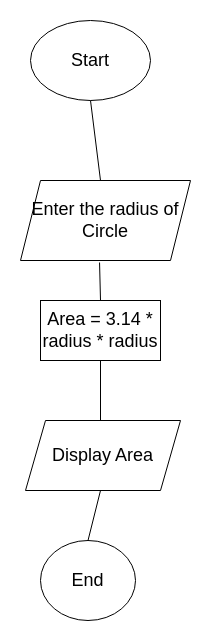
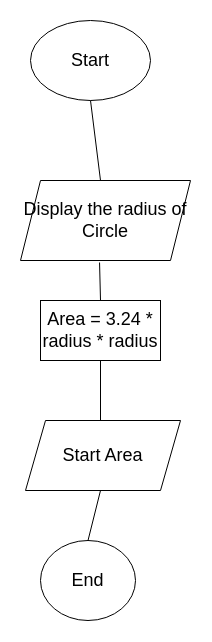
- <mxCell id="4" value="Enter the radius of Circle" style="shape=parallelogram;perimeter=parallelogramPerimeter;whiteSpace=wrap;html=1;fixedSize=1;fontSize=18;" vertex="1" parent="1"><mxGeometry x="20" y="180" width="170" height="80" as="geometry" /></mxCell>
+ <mxCell id="4" value="Display the radius of Circle" style="shape=parallelogram;perimeter=parallelogramPerimeter;whiteSpace=wrap;html=1;fixedSize=1;fontSize=18;" vertex="1" parent="1"><mxGeometry x="20" y="180" width="170" height="80" as="geometry" /></mxCell>
- <mxCell id="5" value="Area = 3.14 * radius * radius" style="rounded=0;whiteSpace=wrap;html=1;fontSize=18;" vertex="1" parent="1"><mxGeometry x="40" y="300" width="120" height="60" as="geometry" /></mxCell>
+ <mxCell id="5" value="Area = 3.24 * radius * radius" style="rounded=0;whiteSpace=wrap;html=1;fontSize=18;" vertex="1" parent="1"><mxGeometry x="40" y="300" width="120" height="60" as="geometry" /></mxCell>
- <mxCell id="7" value="Display Area" style="shape=parallelogram;perimeter=parallelogramPerimeter;whiteSpace=wrap;html=1;fixedSize=1;fontSize=18;" vertex="1" parent="1"><mxGeometry x="25" y="420" width="155" height="70" as="geometry" /></mxCell>
+ <mxCell id="7" value="Start Area" style="shape=parallelogram;perimeter=parallelogramPerimeter;whiteSpace=wrap;html=1;fixedSize=1;fontSize=18;" vertex="1" parent="1"><mxGeometry x="25" y="420" width="155" height="70" as="geometry" /></mxCell>
